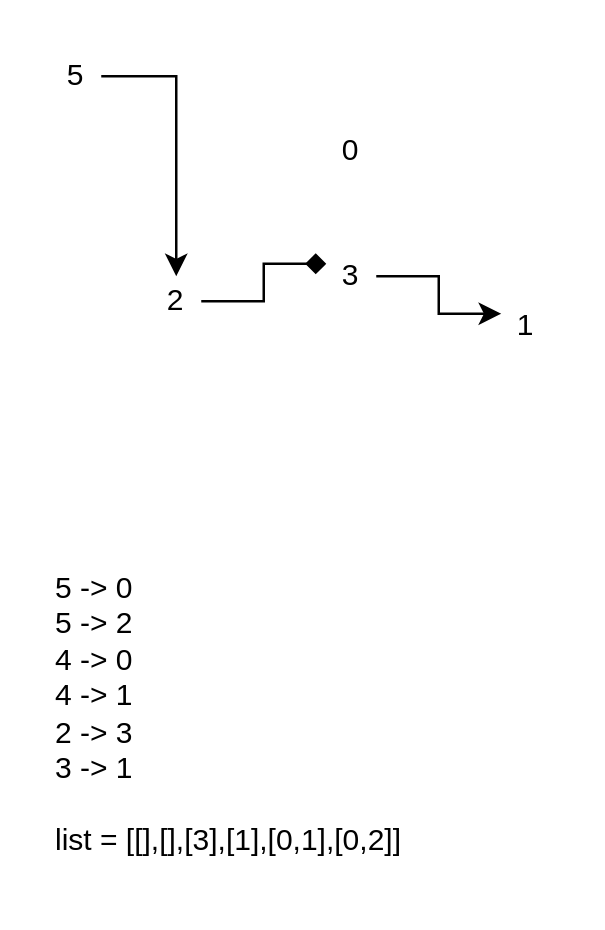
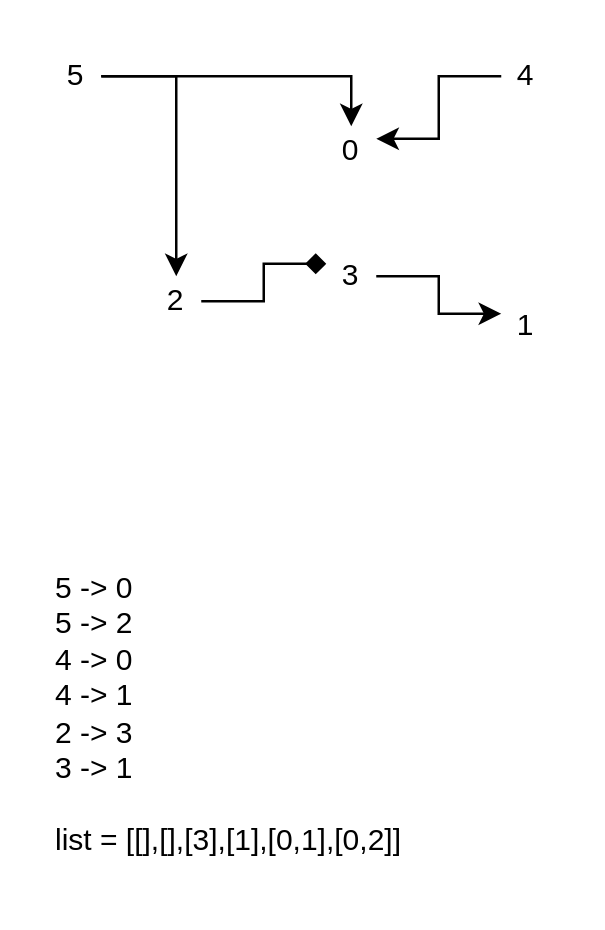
+ <mxCell id="3" style="edgeStyle=orthogonalEdgeStyle;rounded=0;orthogonalLoop=1;jettySize=auto;html=1;" edge="1" parent="1" source="4" target="7"><mxGeometry relative="1" as="geometry" /></mxCell>
+ <mxCell id="9" value="4" style="text;html=1;align=center;verticalAlign=middle;whiteSpace=wrap;rounded=0;" vertex="1" parent="1"><mxGeometry x="200" y="20" width="20" height="20" as="geometry" /></mxCell>
+ <mxCell id="8" style="edgeStyle=orthogonalEdgeStyle;rounded=0;orthogonalLoop=1;jettySize=auto;html=1;entryX=1;entryY=0.25;entryDx=0;entryDy=0;" edge="1" parent="1" source="9" target="7"><mxGeometry relative="1" as="geometry" /></mxCell>
